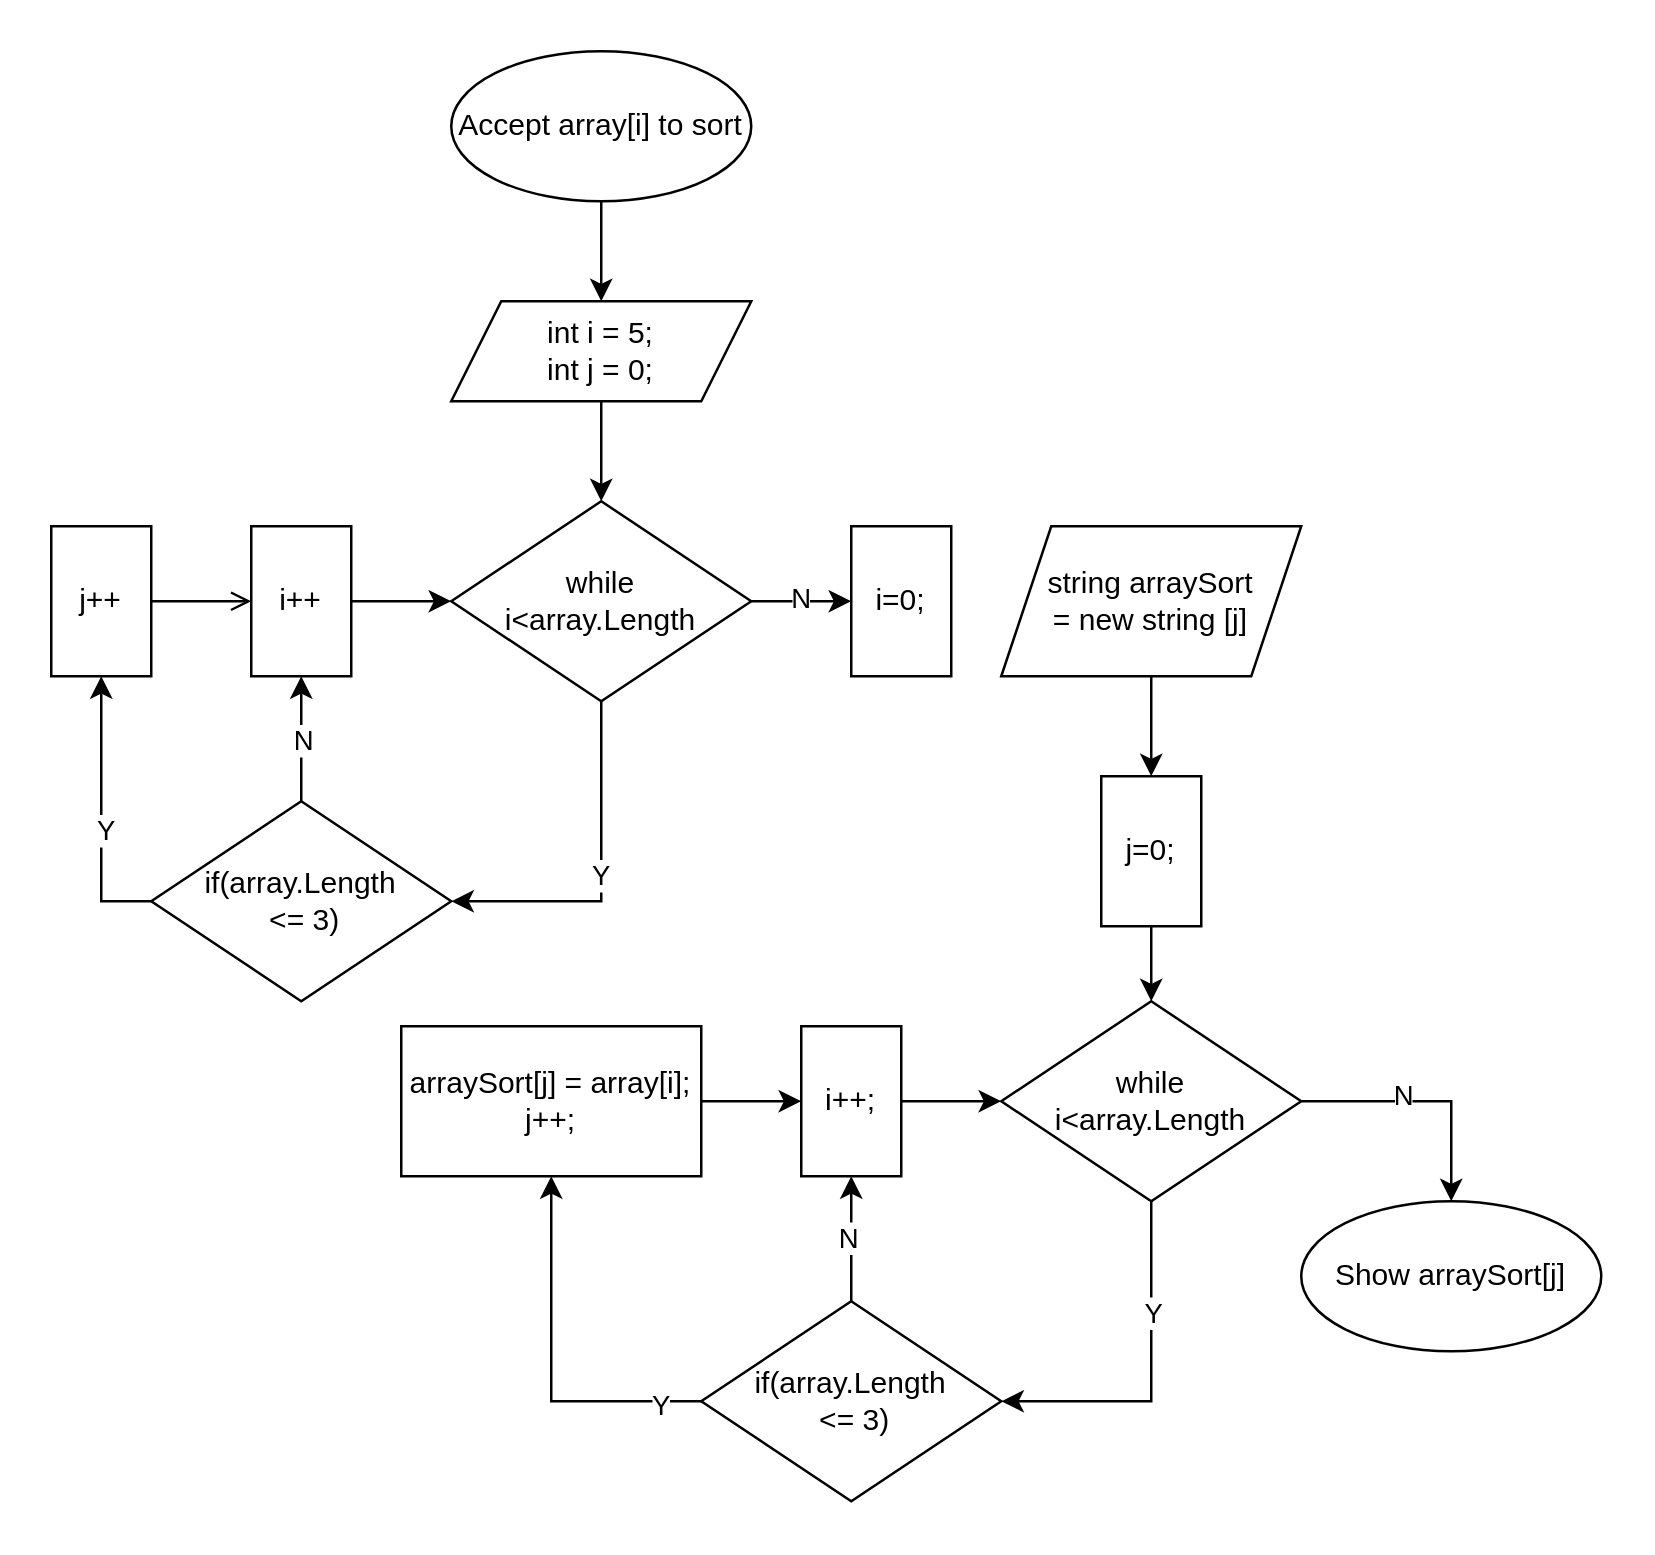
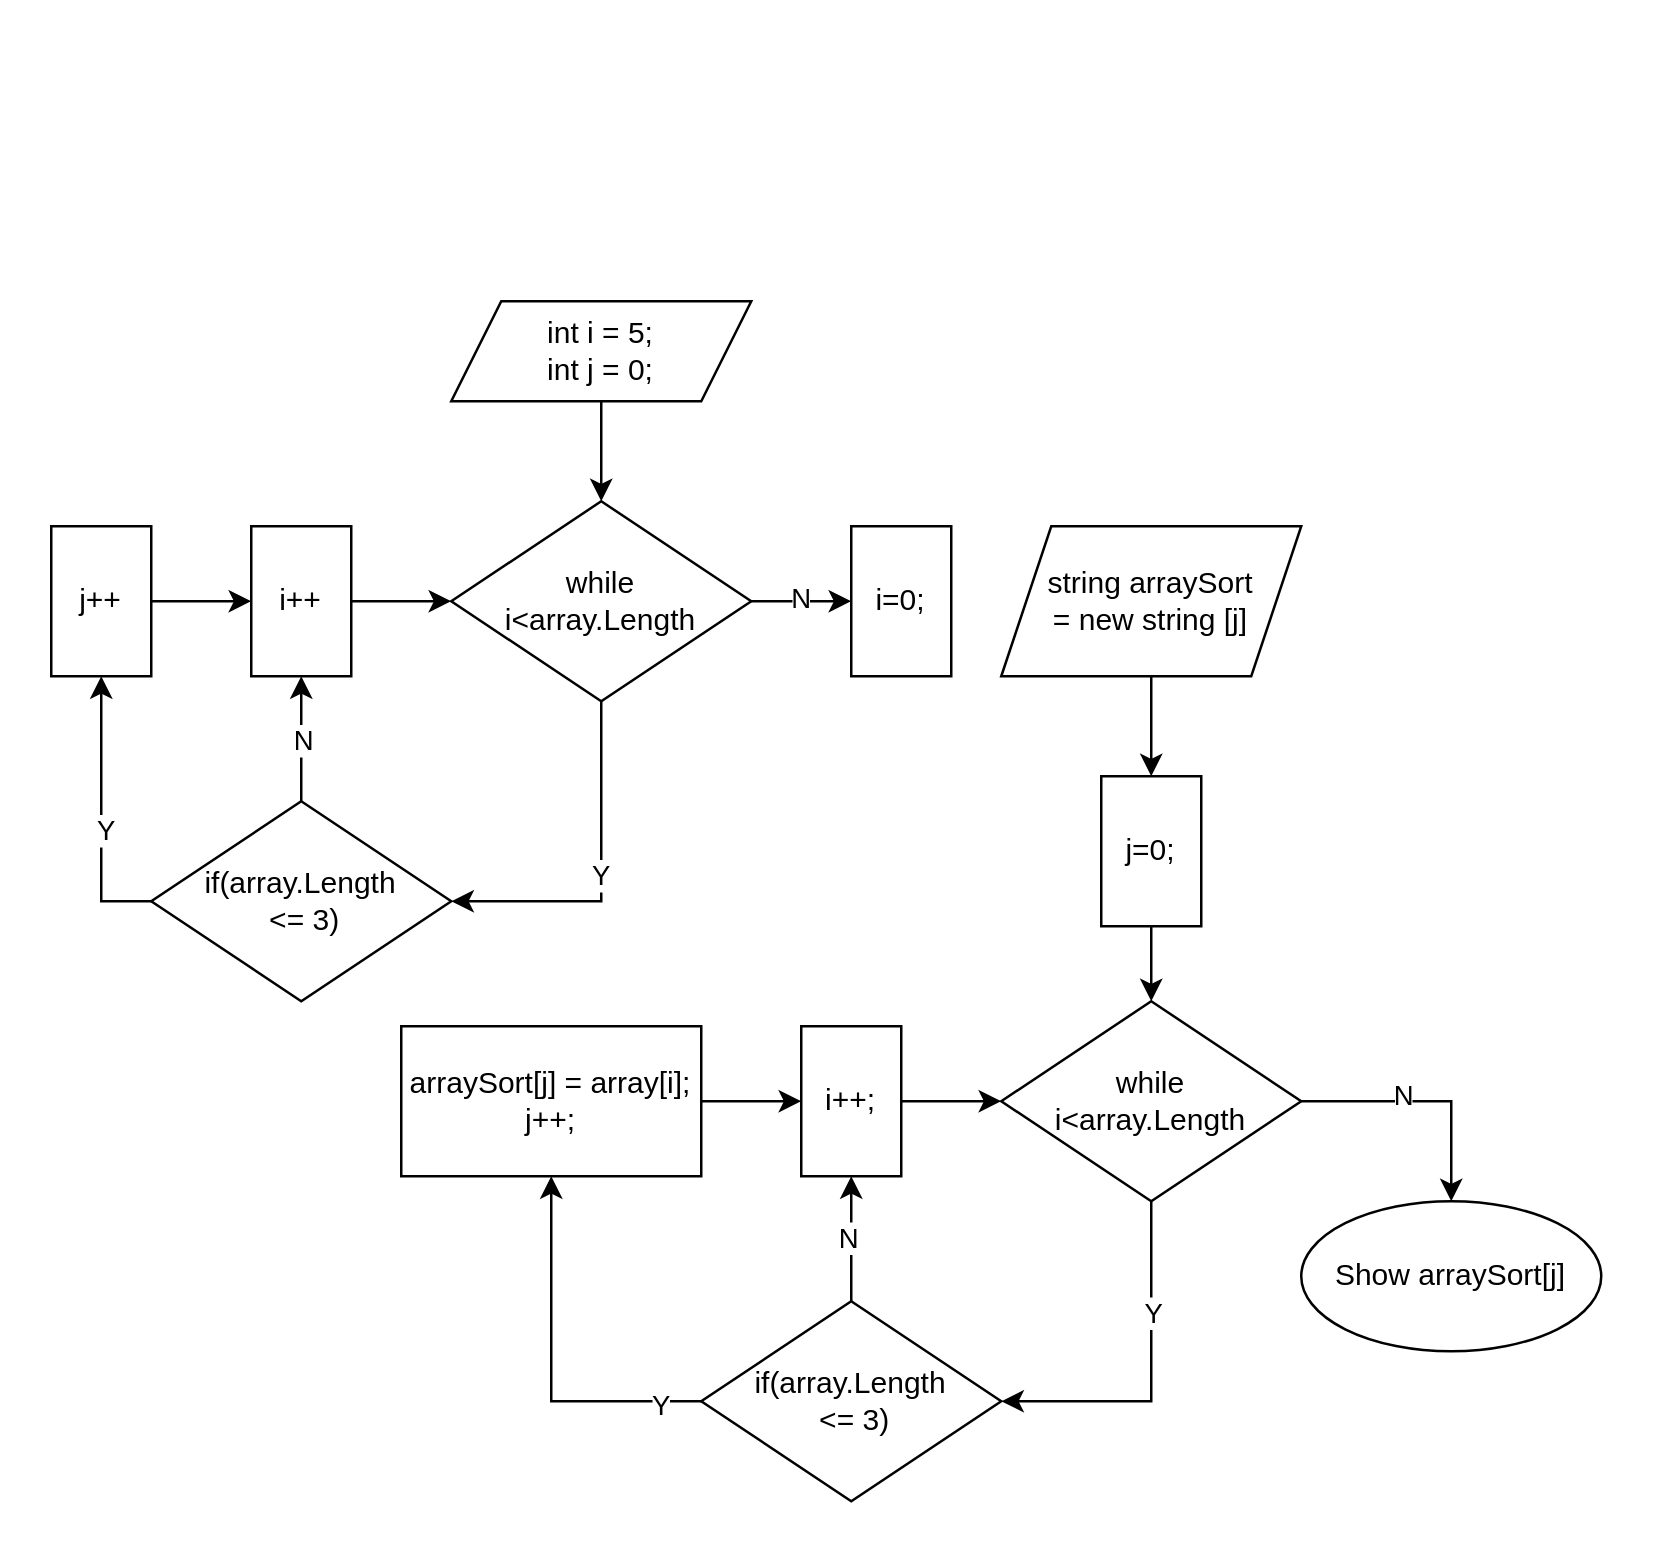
- <mxCell id="3" value="Accept array[i] to sort" style="ellipse;whiteSpace=wrap;html=1;" vertex="1" parent="1"><mxGeometry x="180" y="20" width="120" height="60" as="geometry" /></mxCell>
- <mxCell id="2" style="edgeStyle=orthogonalEdgeStyle;rounded=0;orthogonalLoop=1;jettySize=auto;html=1;exitX=0.5;exitY=1;exitDx=0;exitDy=0;entryX=0.5;entryY=0;entryDx=0;entryDy=0;" edge="1" parent="1" source="3" target="9"><mxGeometry relative="1" as="geometry" /></mxCell>
- <mxCell id="17" style="edgeStyle=orthogonalEdgeStyle;rounded=0;orthogonalLoop=1;jettySize=auto;html=1;exitX=1;exitY=0.5;exitDx=0;exitDy=0;entryX=0;entryY=0.5;entryDx=0;entryDy=0;endArrow=open;" edge="1" parent="1" source="18" target="16"><mxGeometry relative="1" as="geometry" /></mxCell>
+ <mxCell id="17" style="edgeStyle=orthogonalEdgeStyle;rounded=0;orthogonalLoop=1;jettySize=auto;html=1;exitX=1;exitY=0.5;exitDx=0;exitDy=0;entryX=0;entryY=0.5;entryDx=0;entryDy=0;" edge="1" parent="1" source="18" target="16"><mxGeometry relative="1" as="geometry" /></mxCell>
